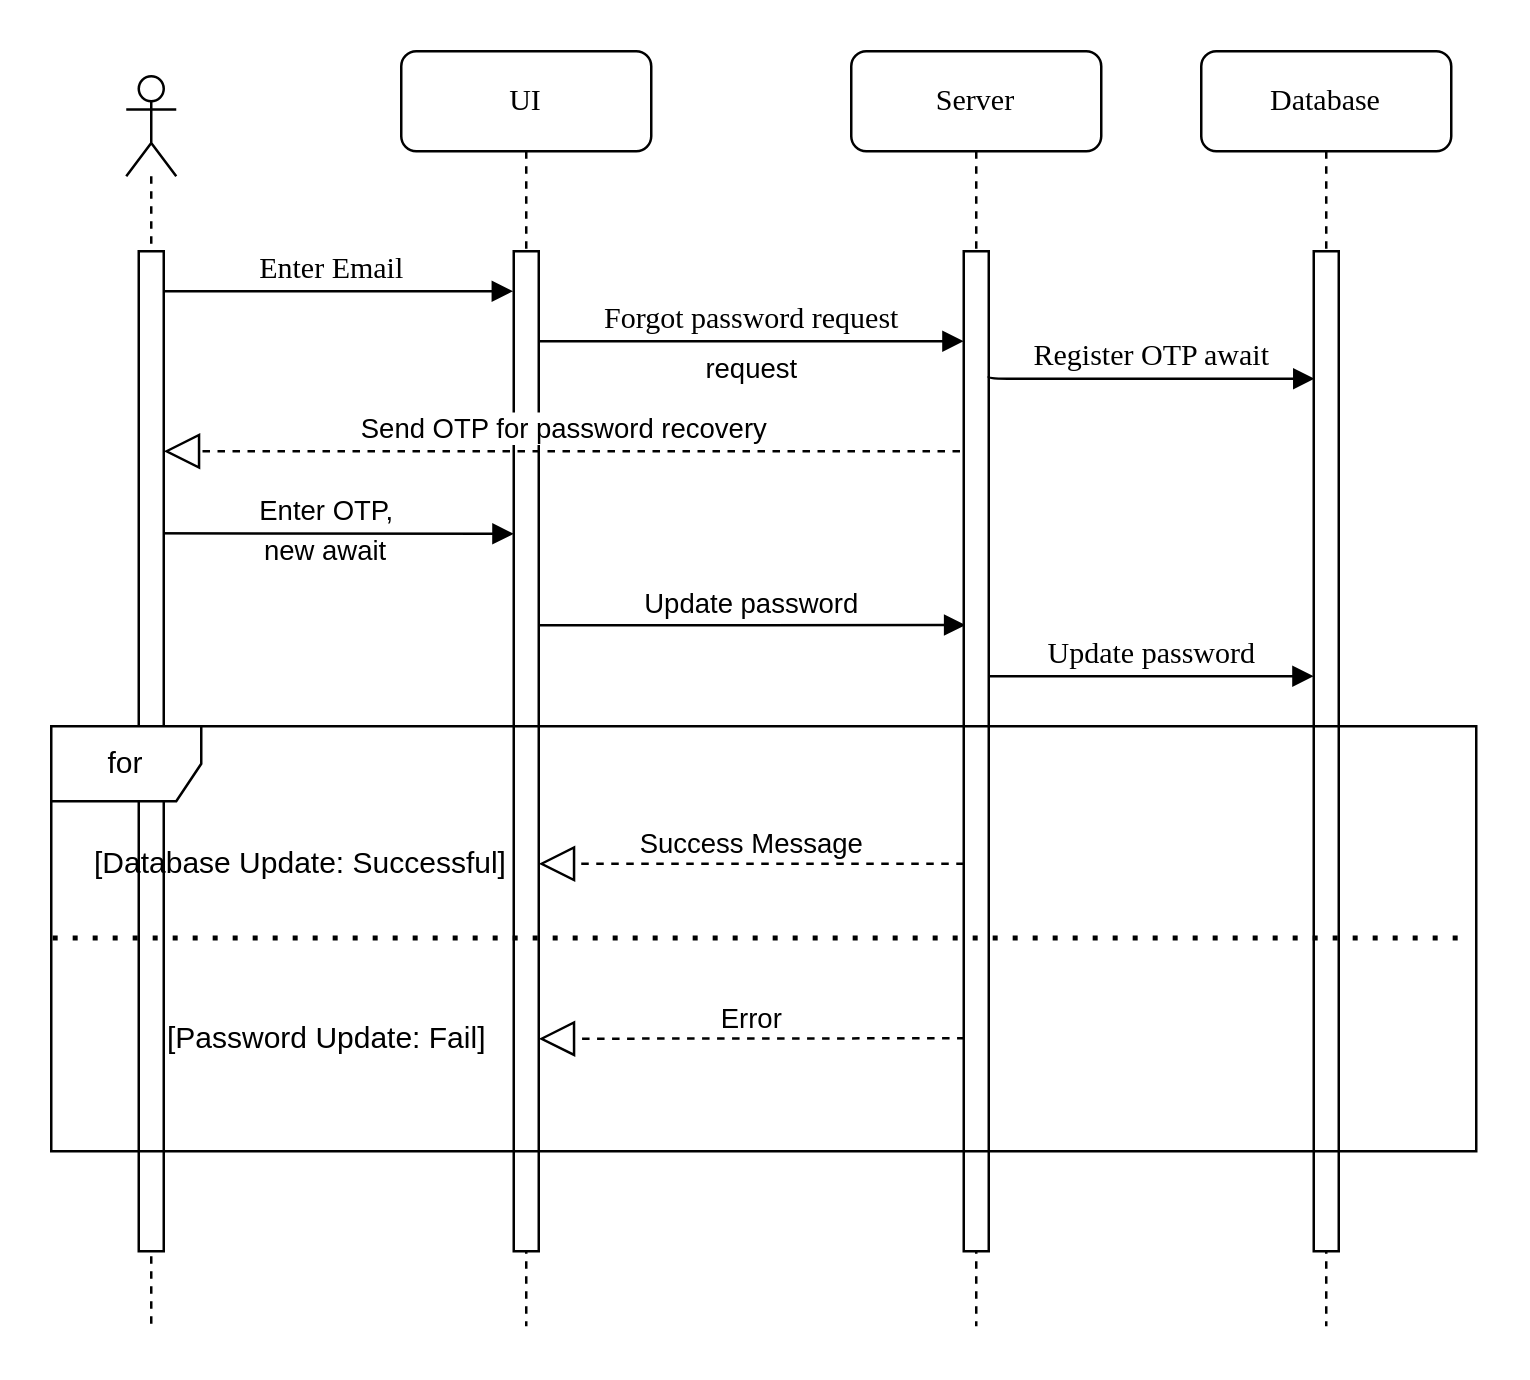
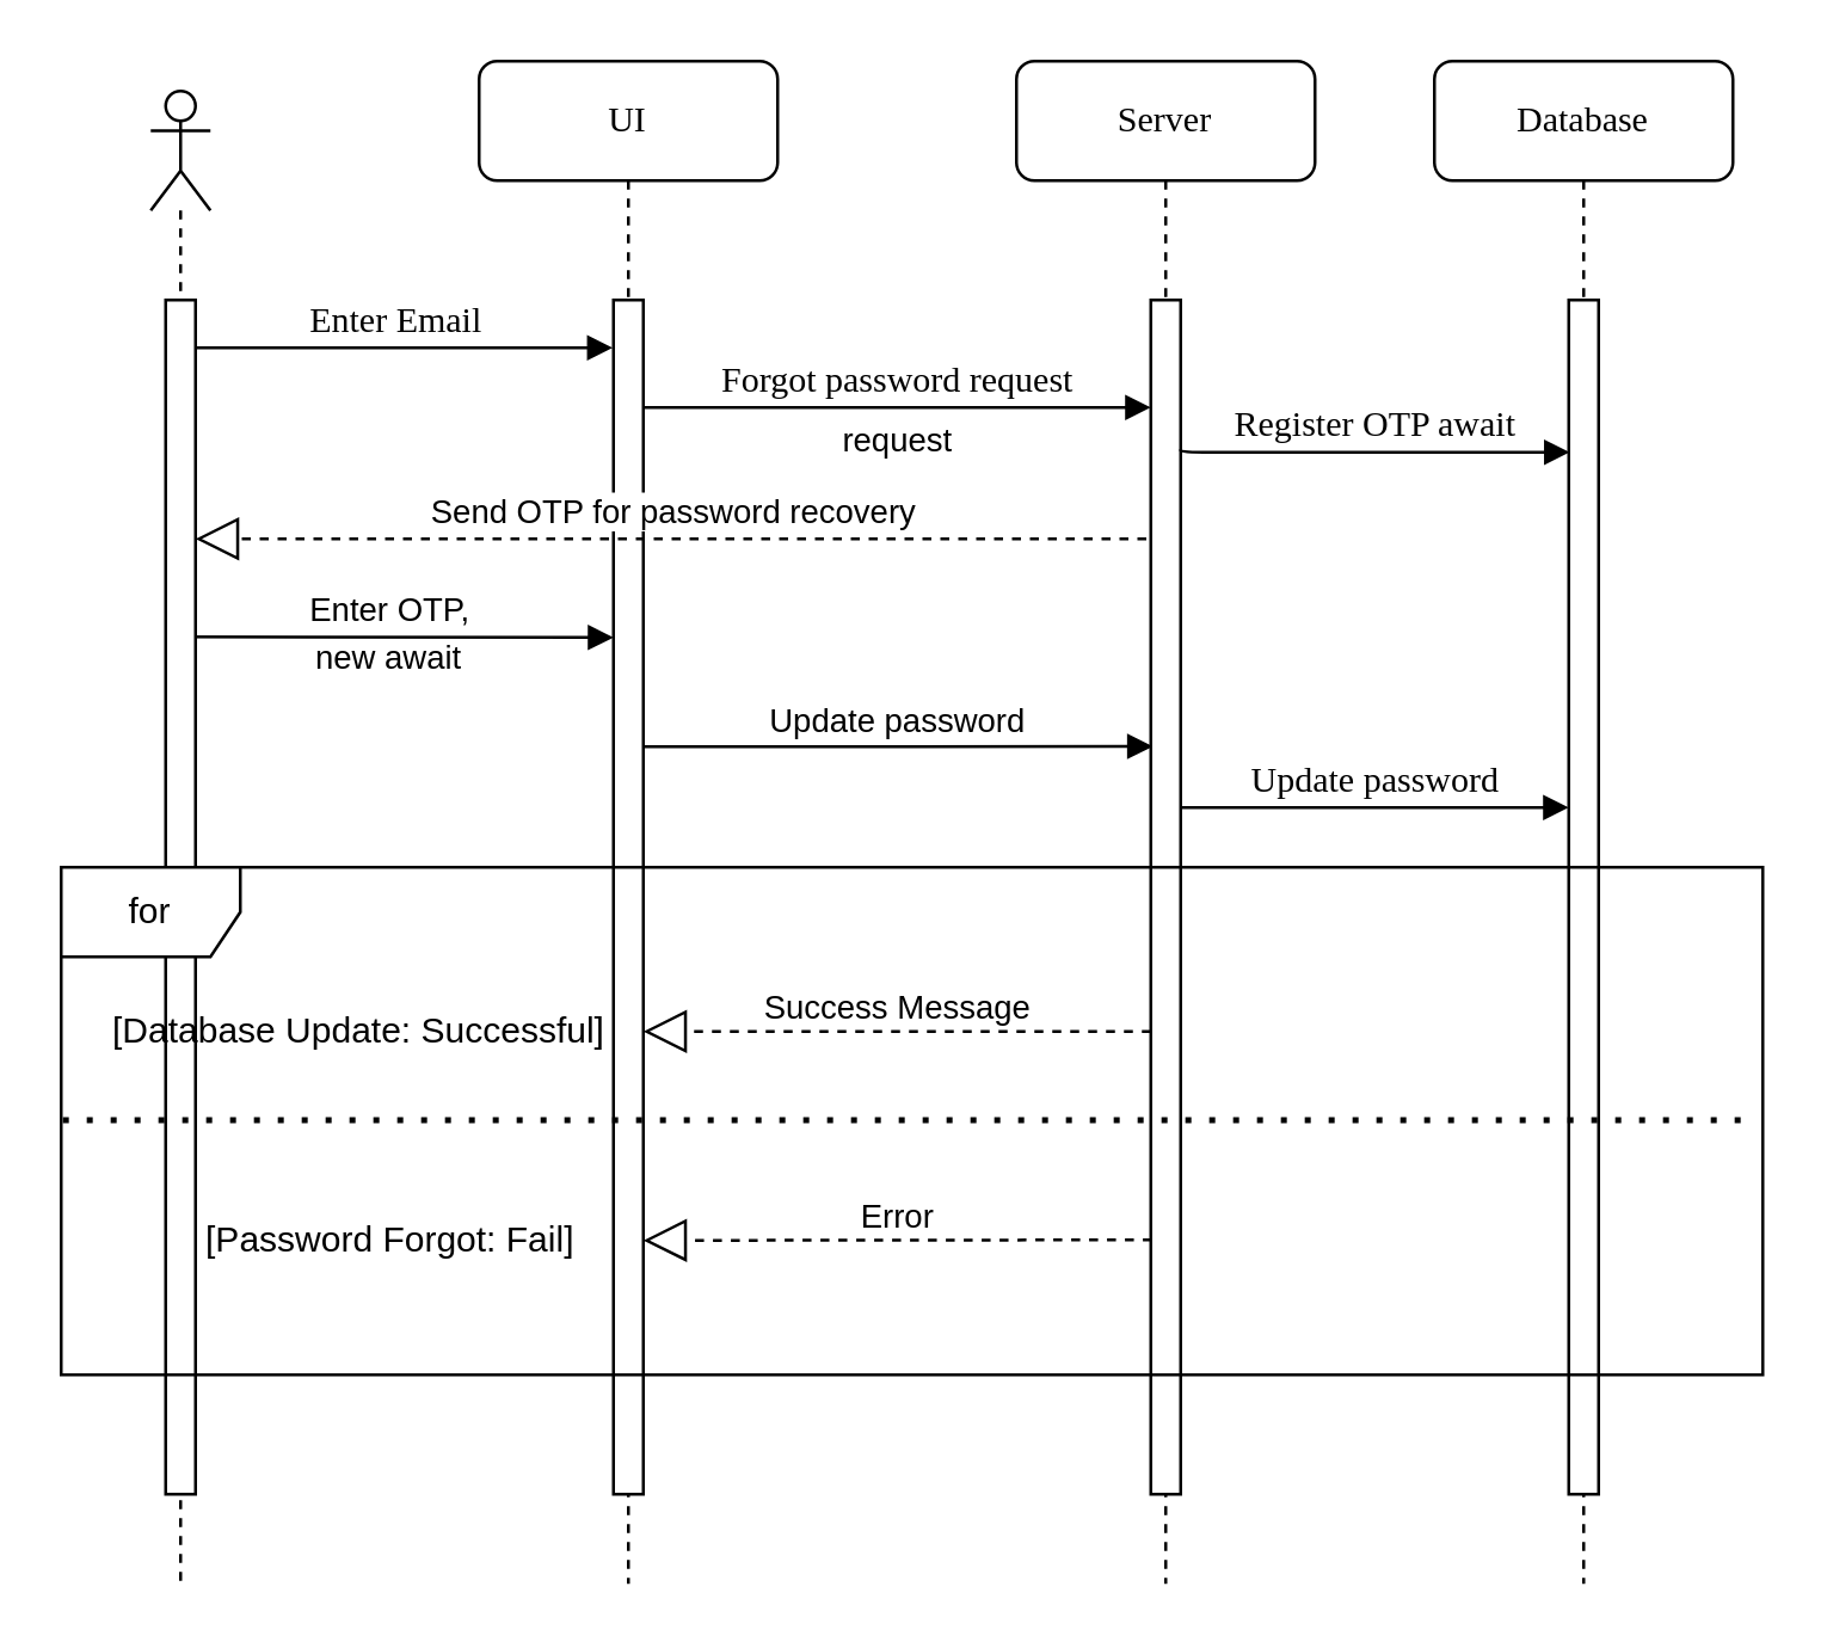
- <mxCell id="25" value="[Password Update: Fail]" style="text;strokeColor=none;align=center;fillColor=none;html=1;verticalAlign=middle;whiteSpace=wrap;rounded=0;" parent="1" vertex="1"><mxGeometry x="65" y="400" width="131" height="30" as="geometry" /></mxCell>
+ <mxCell id="25" value="[Password Forgot: Fail]" style="text;strokeColor=none;align=center;fillColor=none;html=1;verticalAlign=middle;whiteSpace=wrap;rounded=0;" parent="1" vertex="1"><mxGeometry x="65" y="400" width="131" height="30" as="geometry" /></mxCell>
